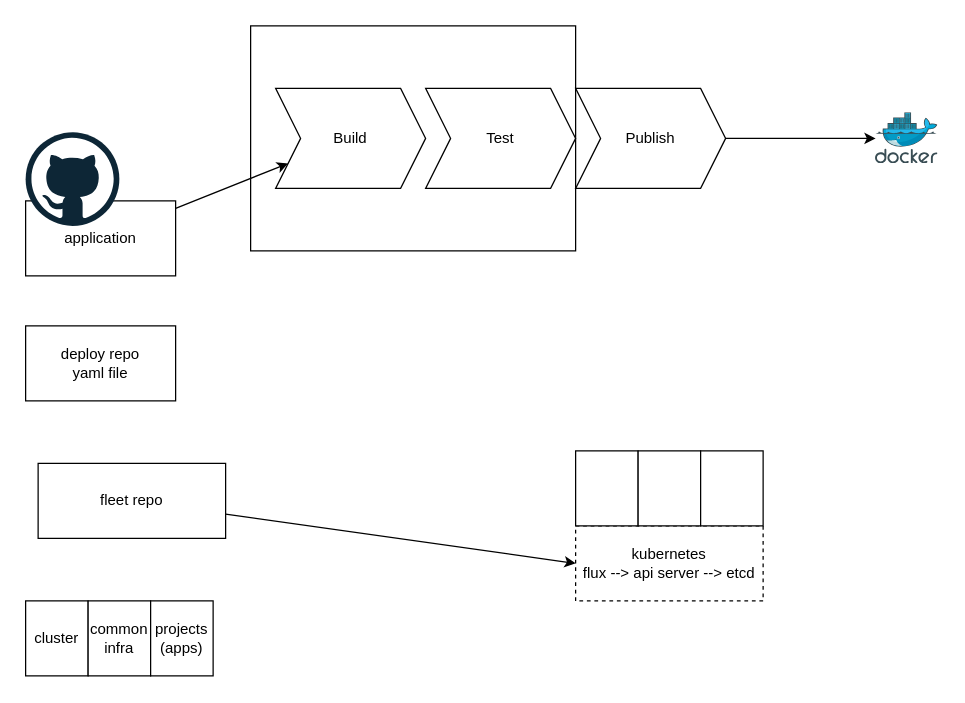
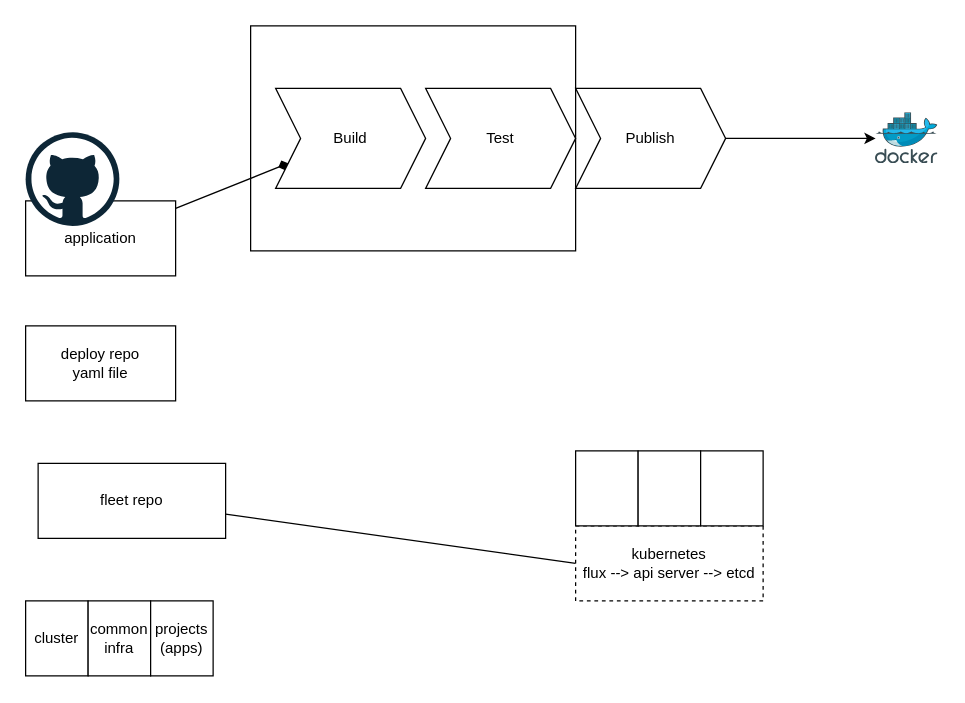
- <mxCell id="13" style="edgeStyle=none;html=1;" edge="1" parent="1" source="14" target="16"><mxGeometry relative="1" as="geometry" /></mxCell>
+ <mxCell id="13" style="edgeStyle=none;html=1;endArrow=diamond;" edge="1" parent="1" source="14" target="16"><mxGeometry relative="1" as="geometry" /></mxCell>
- <mxCell id="4" style="edgeStyle=none;html=1;entryX=0;entryY=0.5;entryDx=0;entryDy=0;" edge="1" parent="1" source="5" target="9"><mxGeometry relative="1" as="geometry" /></mxCell>
+ <mxCell id="4" style="edgeStyle=none;html=1;entryX=0;entryY=0.5;entryDx=0;entryDy=0;endArrow=none;" edge="1" parent="1" source="5" target="9"><mxGeometry relative="1" as="geometry" /></mxCell>
